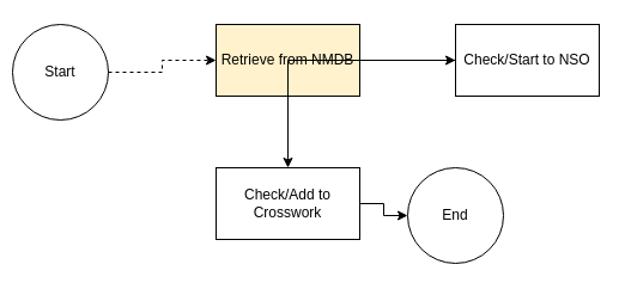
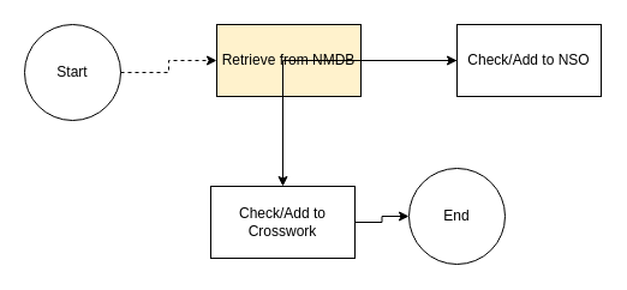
- <mxCell id="5" value="Check/Start to NSO" style="rounded=0;whiteSpace=wrap;html=1;" vertex="1" connectable="0" parent="1"><mxGeometry x="380" y="20" width="120" height="60" as="geometry" /></mxCell>
+ <mxCell id="5" value="Check/Add to NSO" style="rounded=0;whiteSpace=wrap;html=1;" vertex="1" connectable="0" parent="1"><mxGeometry x="380" y="20" width="120" height="60" as="geometry" /></mxCell>
- <mxCell id="2" value="Start" style="ellipse;whiteSpace=wrap;html=1;" vertex="1" connectable="0" parent="1"><mxGeometry x="10" y="20" width="80" height="80" as="geometry" /></mxCell>
+ <mxCell id="2" value="Start" style="ellipse;whiteSpace=wrap;html=1;" vertex="1" connectable="0" parent="1"><mxGeometry x="20" y="20" width="80" height="80" as="geometry" /></mxCell>
- <mxCell id="7" value="Check/Add to Crosswork" style="rounded=0;whiteSpace=wrap;html=1;" vertex="1" connectable="0" parent="1"><mxGeometry x="180" y="140" width="120" height="60" as="geometry" /></mxCell>
+ <mxCell id="7" value="Check/Add to Crosswork" style="rounded=0;whiteSpace=wrap;html=1;" vertex="1" connectable="0" parent="1"><mxGeometry x="175" y="155" width="120" height="60" as="geometry" /></mxCell>
